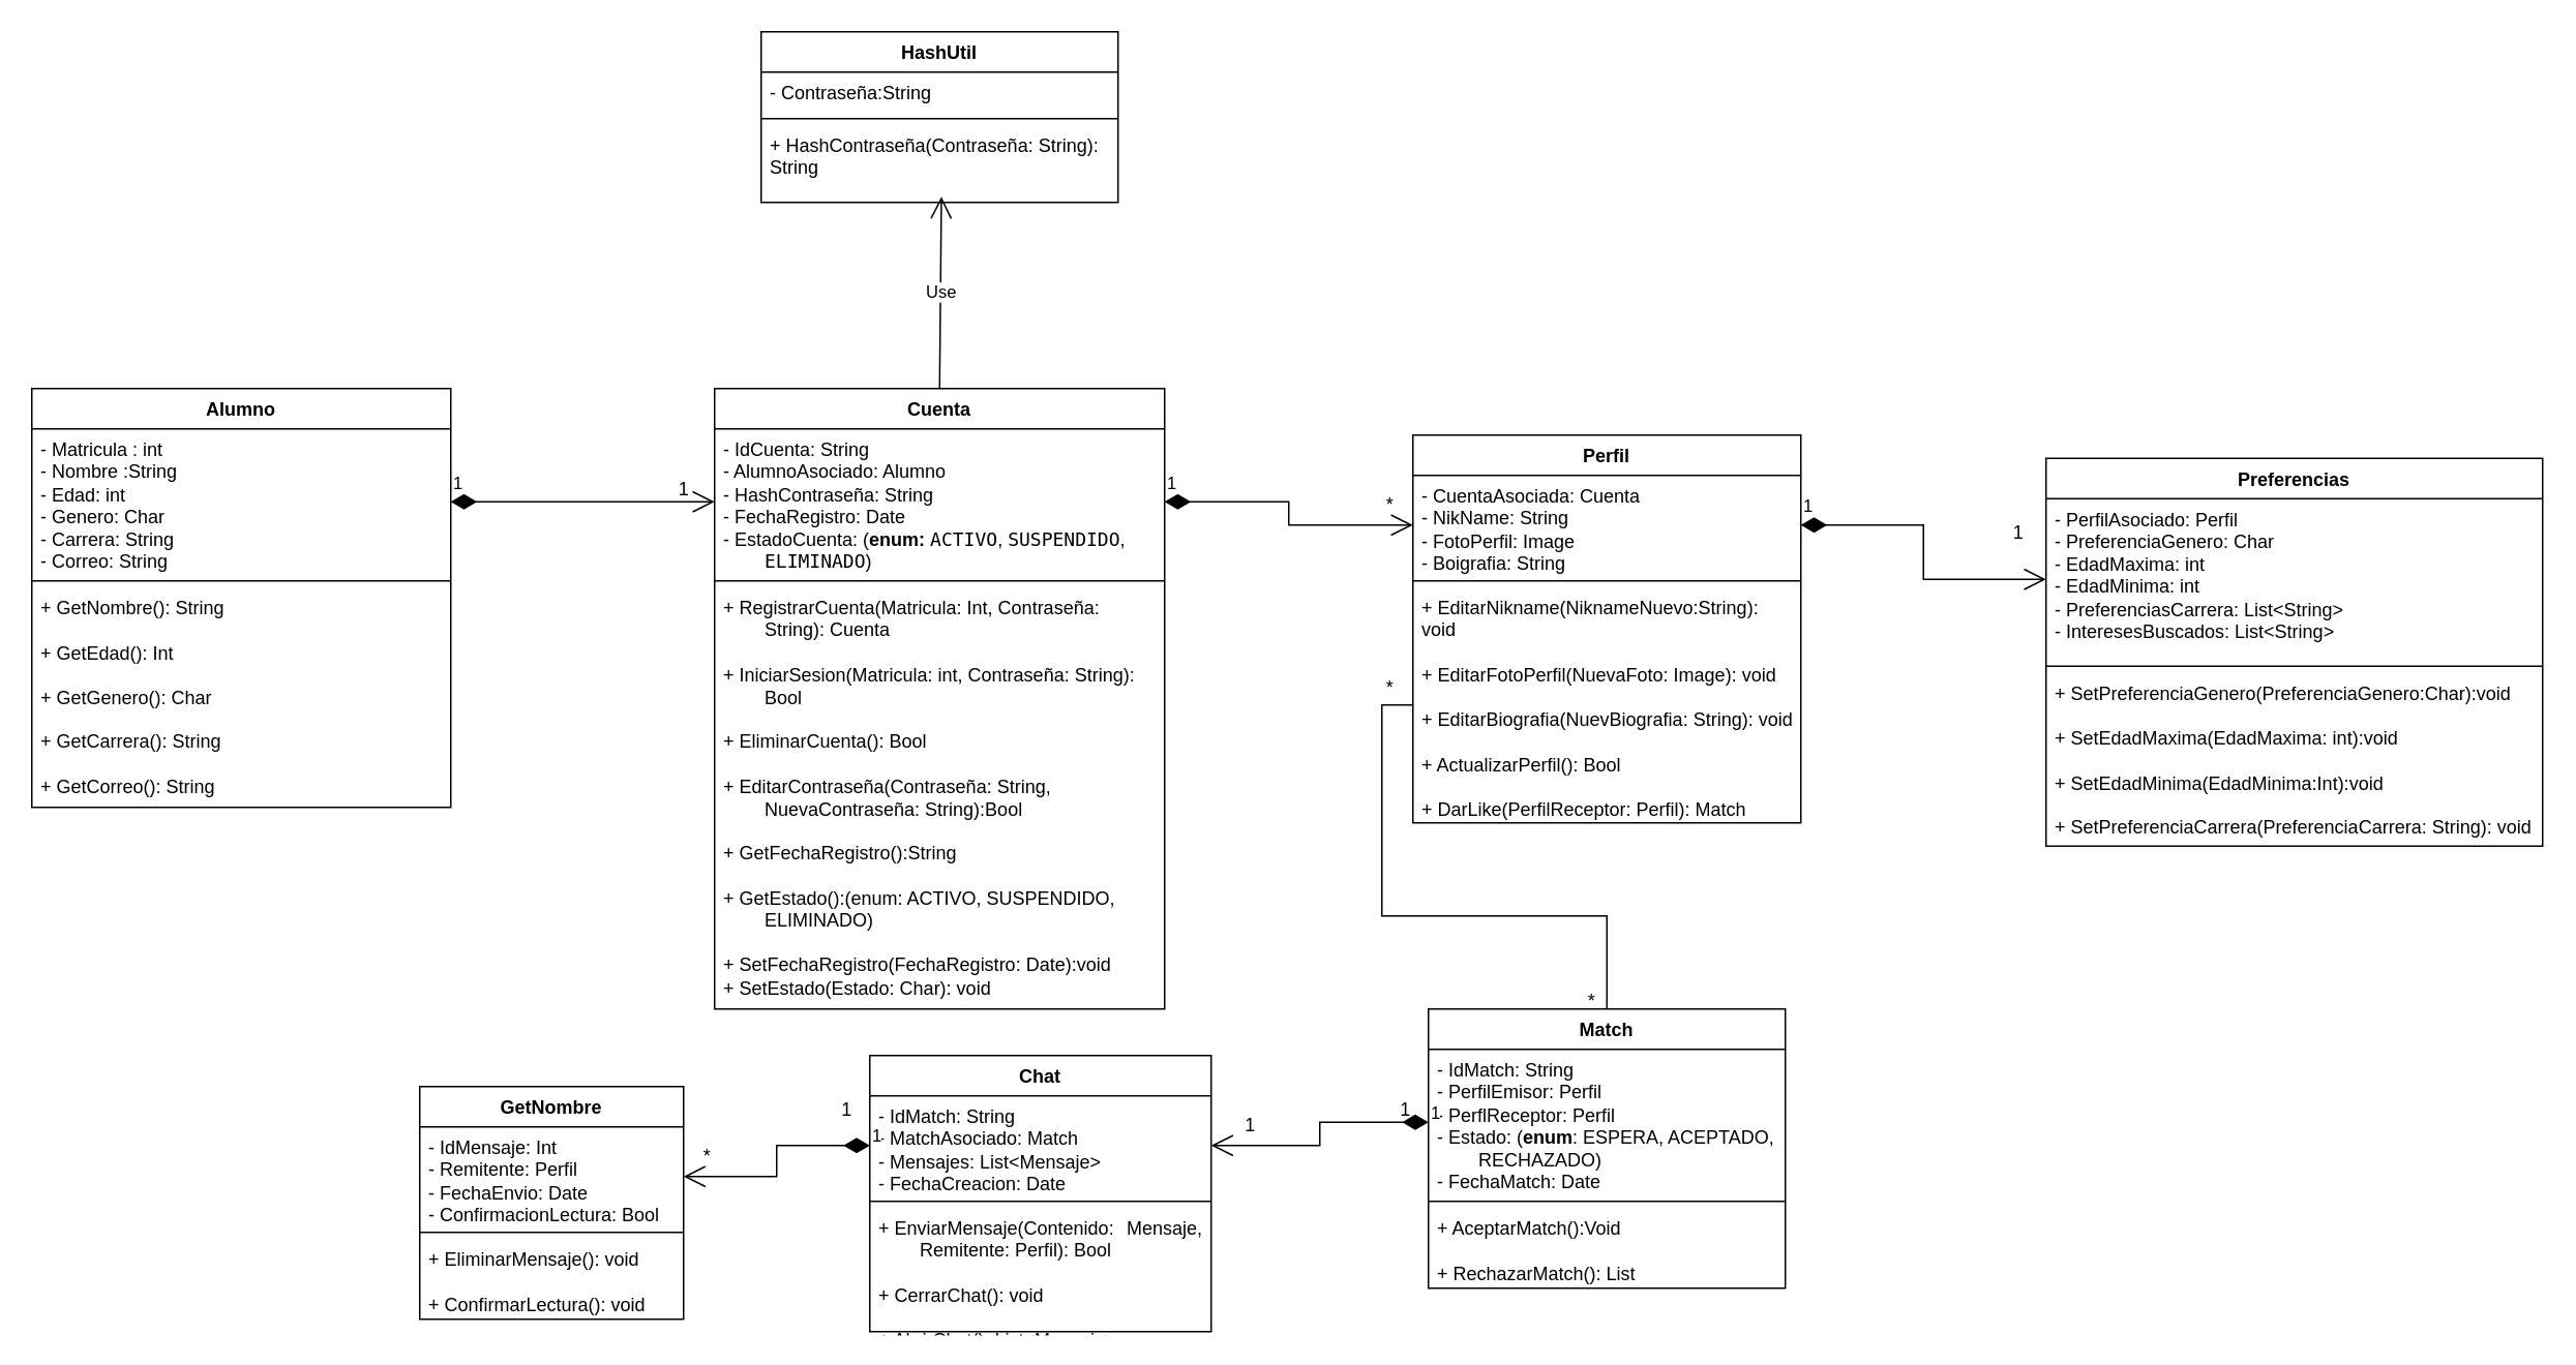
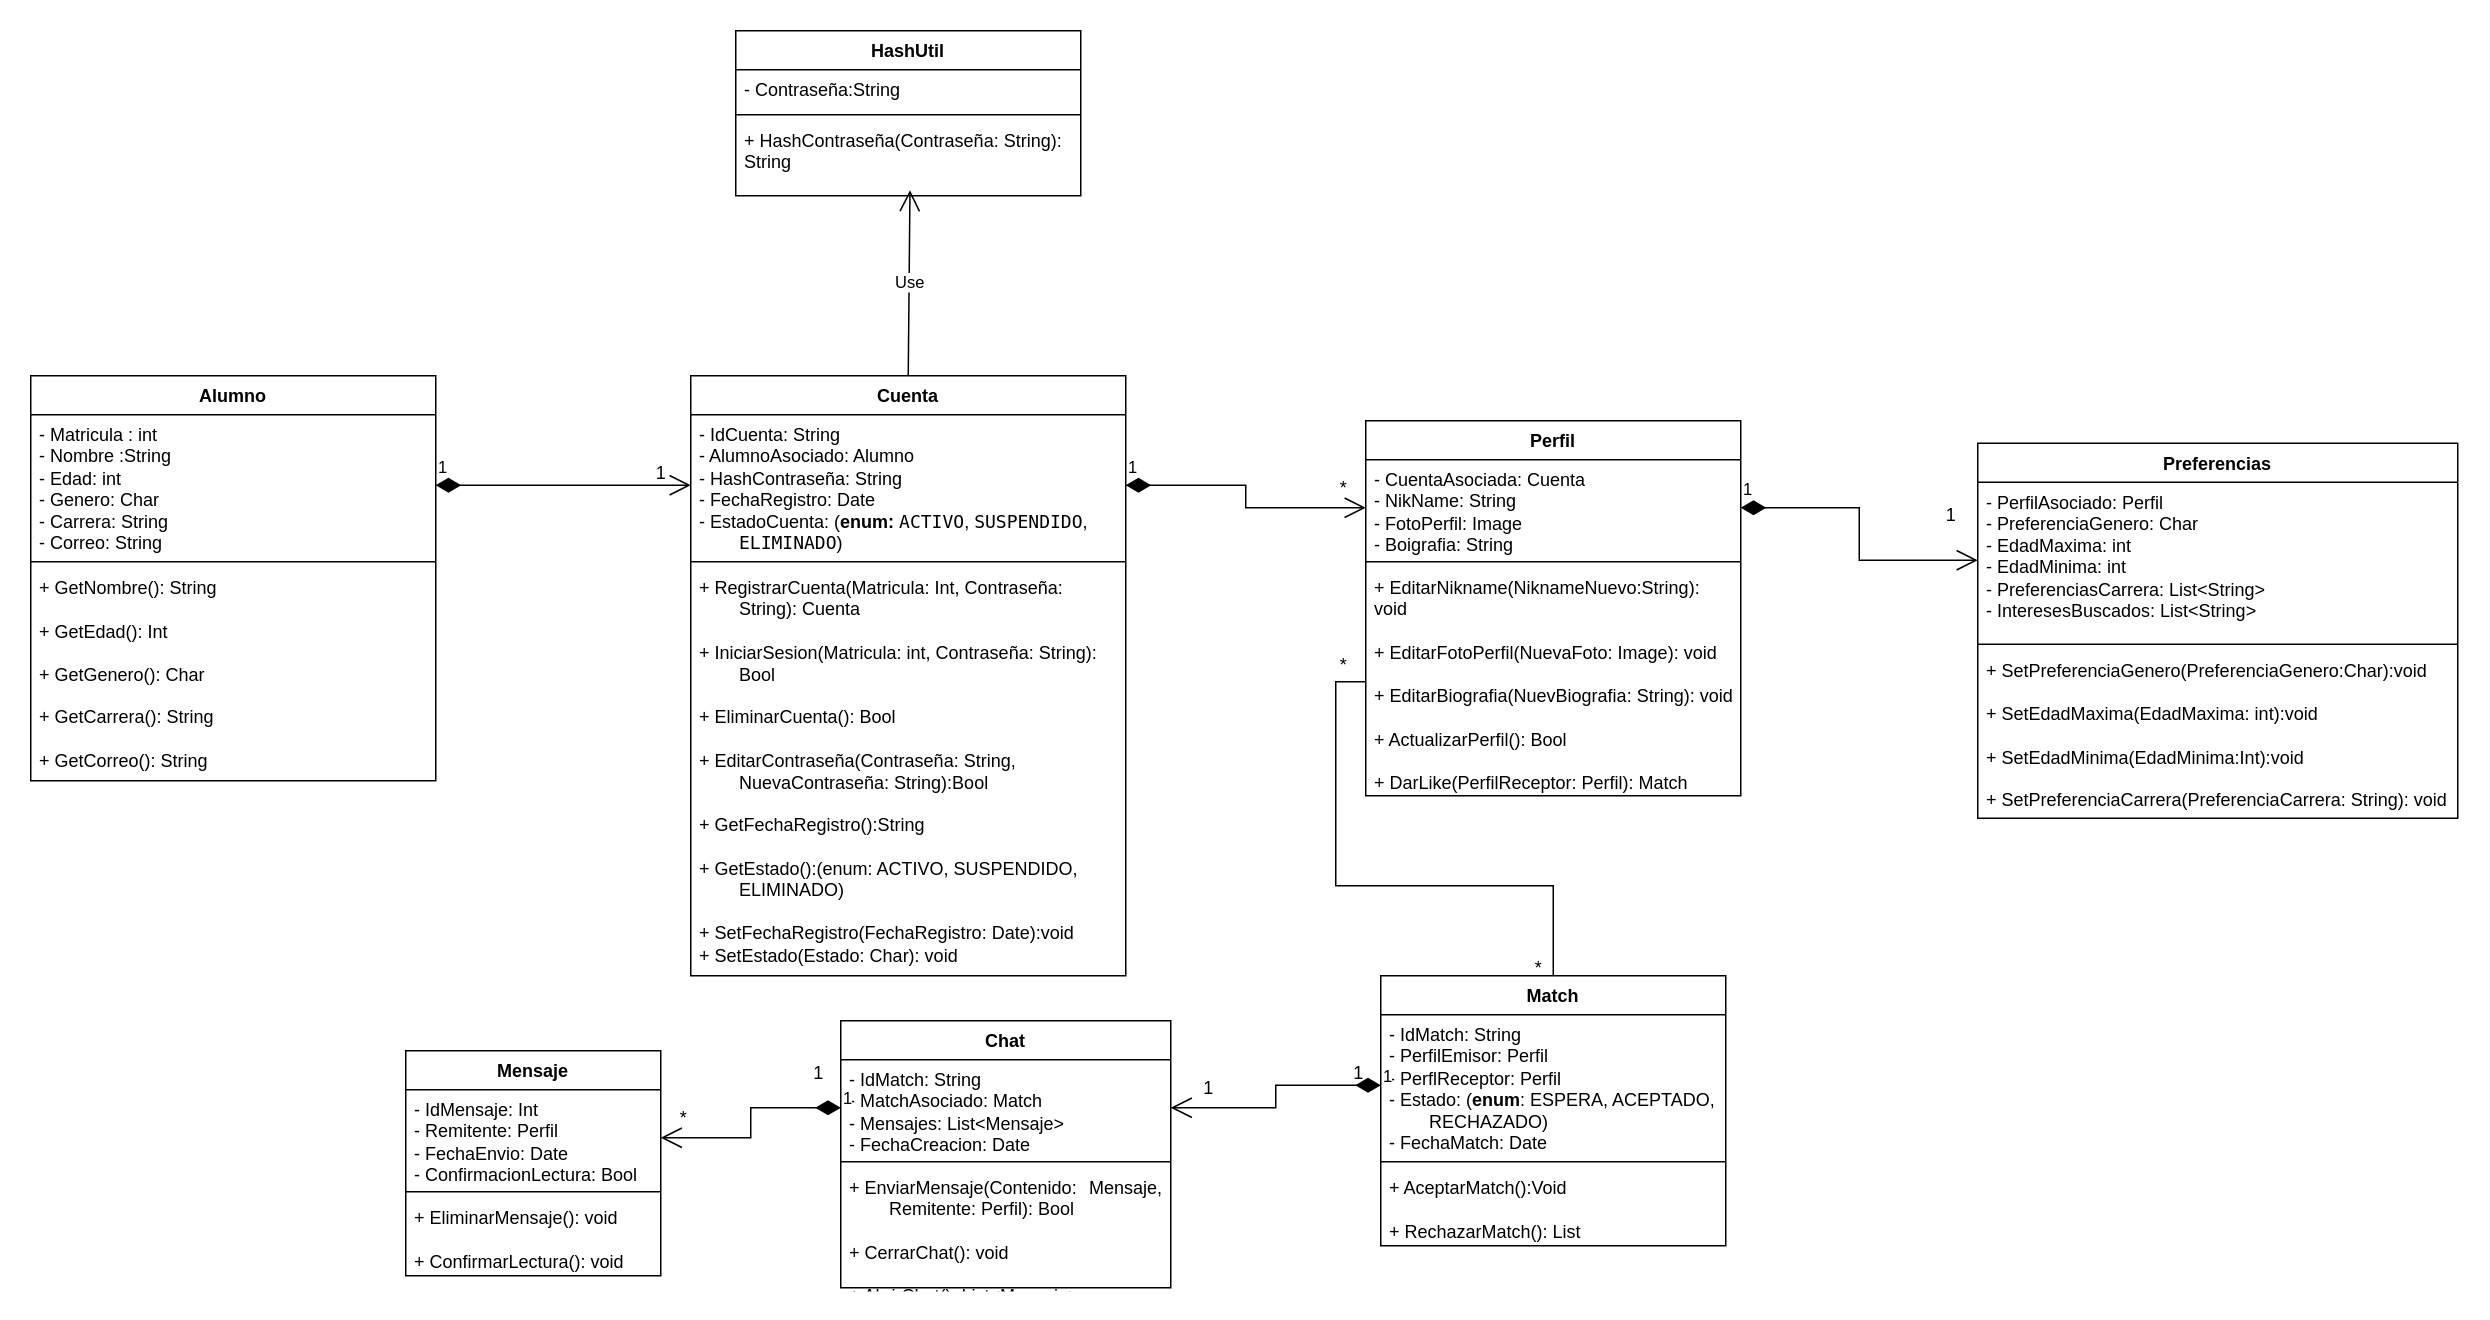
- <mxCell id="30" value="GetNombre" style="swimlane;fontStyle=1;align=center;verticalAlign=top;childLayout=stackLayout;horizontal=1;startSize=26;horizontalStack=0;resizeParent=1;resizeParentMax=0;resizeLast=0;collapsible=1;marginBottom=0;whiteSpace=wrap;html=1;" parent="1" vertex="1"><mxGeometry x="270" y="700" width="170" height="150" as="geometry" /></mxCell>
+ <mxCell id="30" value="Mensaje" style="swimlane;fontStyle=1;align=center;verticalAlign=top;childLayout=stackLayout;horizontal=1;startSize=26;horizontalStack=0;resizeParent=1;resizeParentMax=0;resizeLast=0;collapsible=1;marginBottom=0;whiteSpace=wrap;html=1;" parent="1" vertex="1"><mxGeometry x="270" y="700" width="170" height="150" as="geometry" /></mxCell>
